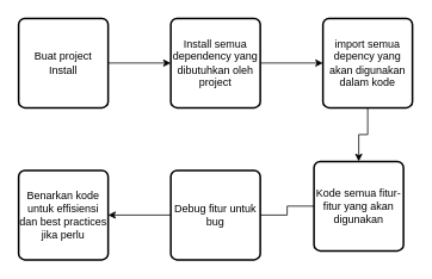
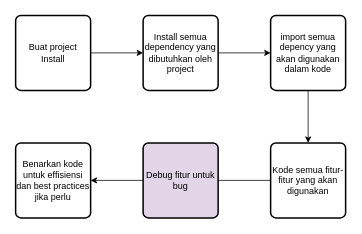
- <mxCell id="9" value="Kode semua fitur-fitur yang akan digunakan" style="rounded=1;whiteSpace=wrap;html=1;absoluteArcSize=1;arcSize=14;strokeWidth=2;" vertex="1" parent="1"><mxGeometry x="350" y="180" width="100" height="100" as="geometry" /></mxCell>
+ <mxCell id="9" value="Kode semua fitur-fitur yang akan digunakan" style="rounded=1;whiteSpace=wrap;html=1;absoluteArcSize=1;arcSize=14;strokeWidth=2;" vertex="1" parent="1"><mxGeometry x="360" y="190" width="100" height="100" as="geometry" /></mxCell>
- <mxCell id="11" value="Debug fitur untuk bug" style="rounded=1;whiteSpace=wrap;html=1;absoluteArcSize=1;arcSize=14;strokeWidth=2;" vertex="1" parent="1"><mxGeometry x="190" y="190" width="100" height="100" as="geometry" /></mxCell>
+ <mxCell id="11" value="Debug fitur untuk bug" style="rounded=1;whiteSpace=wrap;html=1;absoluteArcSize=1;arcSize=14;strokeWidth=2;fillColor=#e1d5e7;" vertex="1" parent="1"><mxGeometry x="190" y="190" width="100" height="100" as="geometry" /></mxCell>
